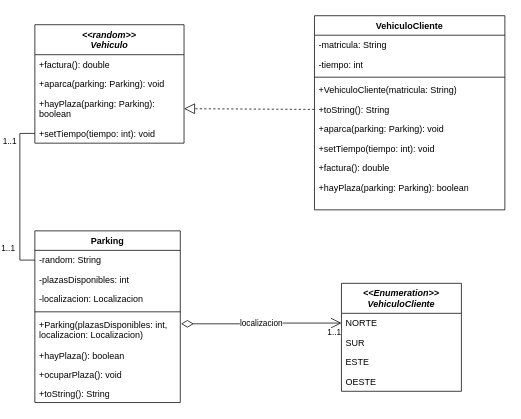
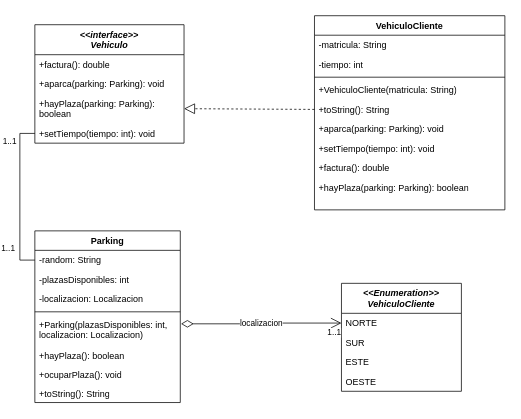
- <mxCell id="26" value="&lt;div&gt;&lt;span style=&quot;background-color: initial;&quot;&gt;&lt;i&gt;&amp;lt;&amp;lt;random&amp;gt;&amp;gt;&lt;/i&gt;&lt;/span&gt;&lt;/div&gt;&lt;div&gt;&lt;span style=&quot;background-color: initial;&quot;&gt;&lt;i&gt;Vehiculo&lt;/i&gt;&lt;/span&gt;&lt;br&gt;&lt;/div&gt;" style="swimlane;fontStyle=1;align=center;verticalAlign=top;childLayout=stackLayout;horizontal=1;startSize=40;horizontalStack=0;resizeParent=1;resizeParentMax=0;resizeLast=0;collapsible=1;marginBottom=0;whiteSpace=wrap;html=1;" vertex="1" parent="1"><mxGeometry x="46" y="32" width="199" height="158" as="geometry" /></mxCell>
+ <mxCell id="26" value="&lt;div&gt;&lt;span style=&quot;background-color: initial;&quot;&gt;&lt;i&gt;&amp;lt;&amp;lt;interface&amp;gt;&amp;gt;&lt;/i&gt;&lt;/span&gt;&lt;/div&gt;&lt;div&gt;&lt;span style=&quot;background-color: initial;&quot;&gt;&lt;i&gt;Vehiculo&lt;/i&gt;&lt;/span&gt;&lt;br&gt;&lt;/div&gt;" style="swimlane;fontStyle=1;align=center;verticalAlign=top;childLayout=stackLayout;horizontal=1;startSize=40;horizontalStack=0;resizeParent=1;resizeParentMax=0;resizeLast=0;collapsible=1;marginBottom=0;whiteSpace=wrap;html=1;" vertex="1" parent="1"><mxGeometry x="46" y="32" width="199" height="158" as="geometry" /></mxCell>
